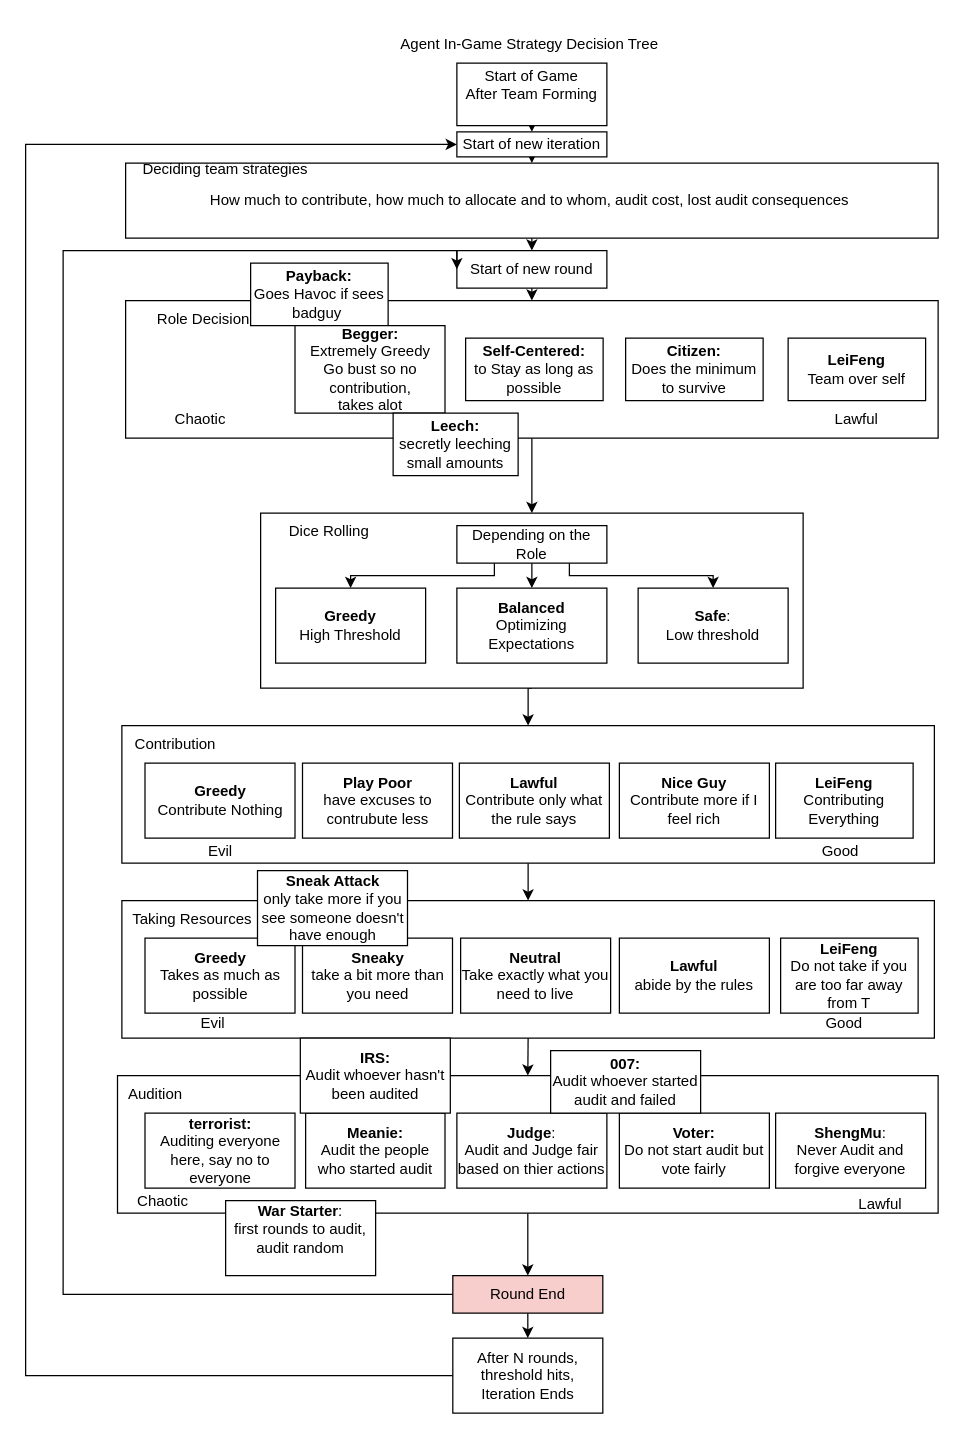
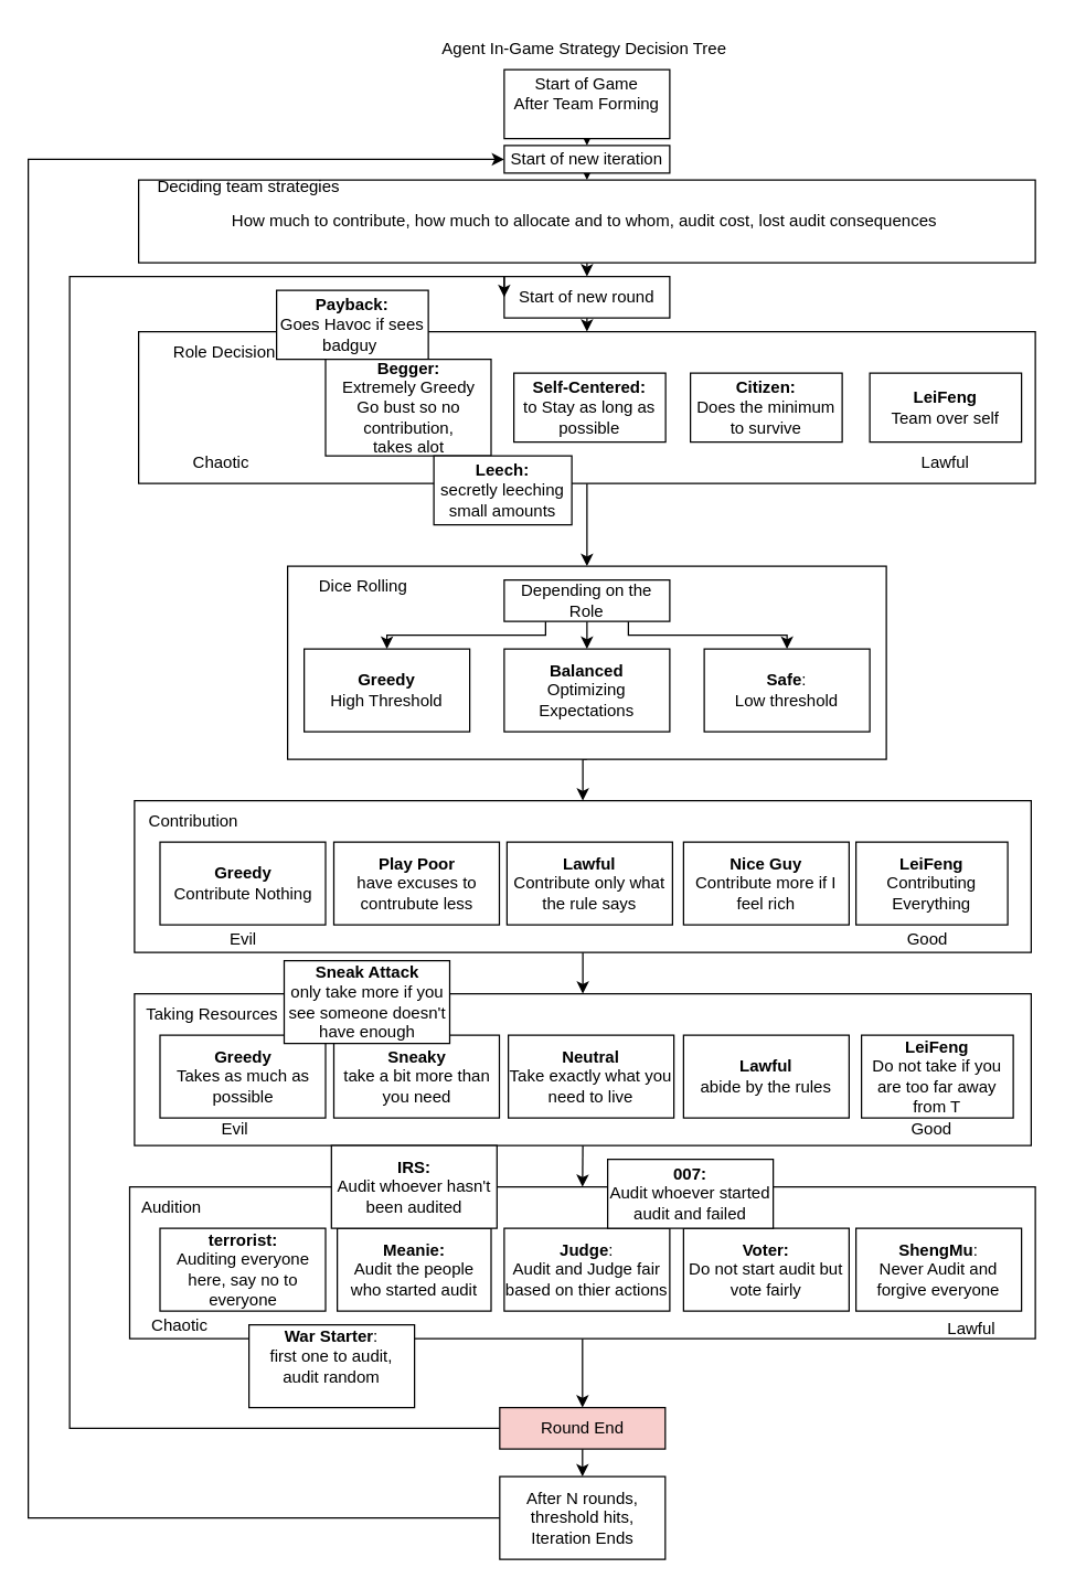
- <mxCell id="58" value="&lt;b&gt;War Starter&lt;/b&gt;:&lt;div&gt;first rounds to audit, audit random&lt;br&gt;&lt;div&gt;&lt;br&gt;&lt;/div&gt;&lt;/div&gt;" style="rounded=0;whiteSpace=wrap;html=1;" parent="1" vertex="1"><mxGeometry x="180" y="960" width="120" height="60" as="geometry" /></mxCell>
+ <mxCell id="58" value="&lt;b&gt;War Starter&lt;/b&gt;:&lt;div&gt;first one to audit, audit random&lt;br&gt;&lt;div&gt;&lt;br&gt;&lt;/div&gt;&lt;/div&gt;" style="rounded=0;whiteSpace=wrap;html=1;" parent="1" vertex="1"><mxGeometry x="180" y="960" width="120" height="60" as="geometry" /></mxCell>
